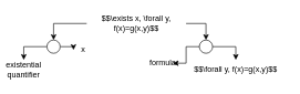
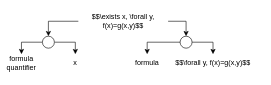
- <mxCell id="5" value="x" style="text;html=1;strokeColor=none;fillColor=none;align=center;verticalAlign=middle;whiteSpace=wrap;rounded=0;" vertex="1" parent="1"><mxGeometry x="110" y="60" width="30" height="30" as="geometry" /></mxCell>
+ <mxCell id="5" value="x" style="text;html=1;strokeColor=none;fillColor=none;align=center;verticalAlign=middle;whiteSpace=wrap;rounded=0;" vertex="1" parent="1"><mxGeometry x="110" y="90" width="30" height="30" as="geometry" /></mxCell>
- <mxCell id="7" value="formula" style="text;html=1;strokeColor=none;fillColor=none;align=center;verticalAlign=middle;whiteSpace=wrap;rounded=0;" vertex="1" parent="1"><mxGeometry x="230" y="80" width="30" height="30" as="geometry" /></mxCell>
+ <mxCell id="7" value="formula" style="text;html=1;strokeColor=none;fillColor=none;align=center;verticalAlign=middle;whiteSpace=wrap;rounded=0;" vertex="1" parent="1"><mxGeometry x="230" y="90" width="30" height="30" as="geometry" /></mxCell>
- <mxCell id="6" value="existential quantifier" style="text;html=1;strokeColor=none;fillColor=none;align=center;verticalAlign=middle;whiteSpace=wrap;rounded=0;" vertex="1" parent="1"><mxGeometry x="20" y="90" width="30" height="30" as="geometry" /></mxCell>
+ <mxCell id="6" value="formula quantifier" style="text;html=1;strokeColor=none;fillColor=none;align=center;verticalAlign=middle;whiteSpace=wrap;rounded=0;" vertex="1" parent="1"><mxGeometry x="20" y="90" width="30" height="30" as="geometry" /></mxCell>
